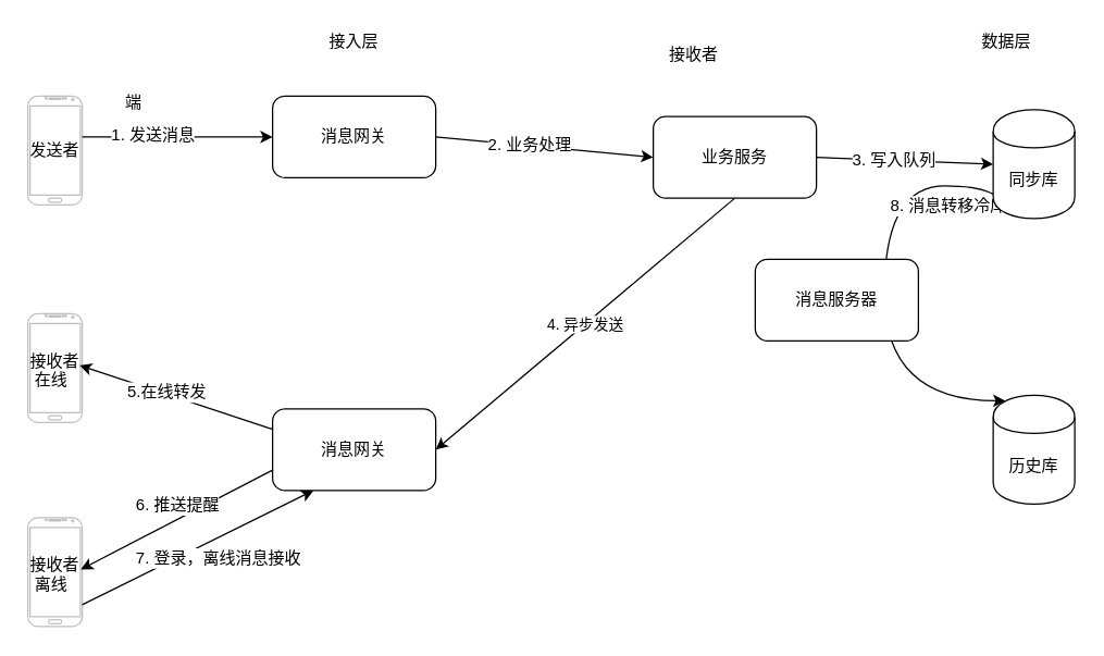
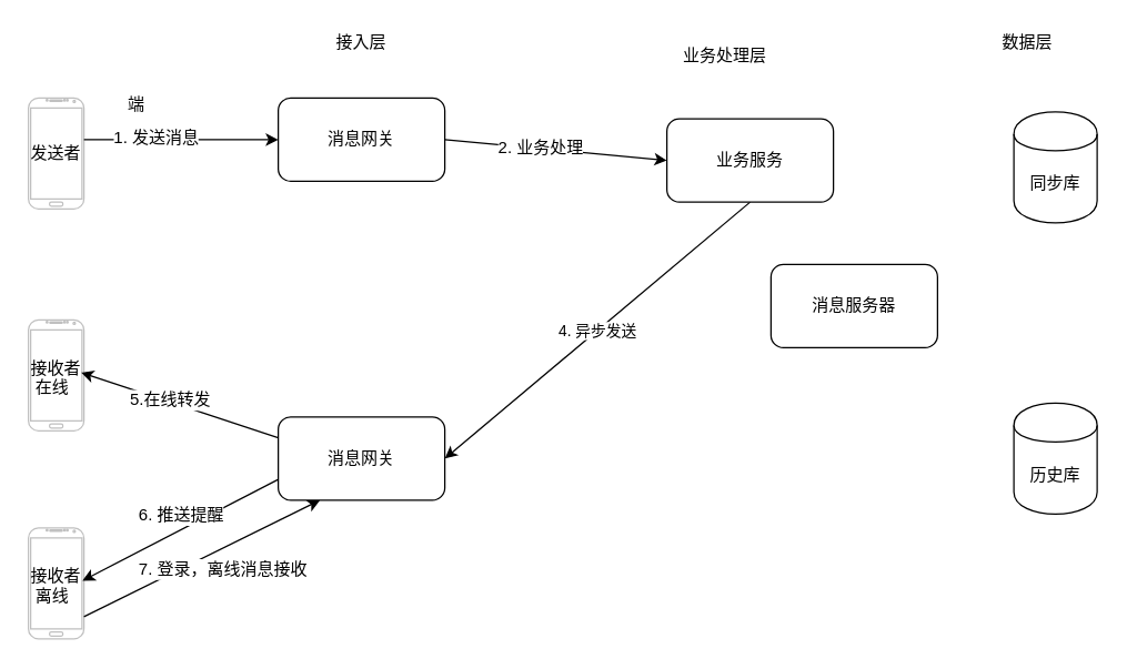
- <mxCell id="23" value="接收者" style="text;html=1;resizable=0;points=[];autosize=1;align=left;verticalAlign=top;spacingTop=-4;" parent="1" vertex="1"><mxGeometry x="490" y="30" width="80" height="20" as="geometry" /></mxCell>
+ <mxCell id="23" value="业务处理层" style="text;html=1;resizable=0;points=[];autosize=1;align=left;verticalAlign=top;spacingTop=-4;" parent="1" vertex="1"><mxGeometry x="490" y="30" width="80" height="20" as="geometry" /></mxCell>
- <mxCell id="19" style="edgeStyle=none;rounded=0;orthogonalLoop=1;jettySize=auto;html=1;exitX=1;exitY=0.5;exitDx=0;exitDy=0;entryX=0;entryY=0.5;entryDx=0;entryDy=0;startArrow=none;startFill=0;endArrow=classic;endFill=1;" parent="1" source="22" target="26" edge="1"><mxGeometry relative="1" as="geometry" /></mxCell>
- <mxCell id="20" value="3. 写入队列" style="text;html=1;resizable=0;points=[];align=center;verticalAlign=middle;labelBackgroundColor=#ffffff;" parent="19" vertex="1" connectable="0"><mxGeometry x="-0.314" y="-1" relative="1" as="geometry"><mxPoint x="12" y="-1" as="offset" /></mxGeometry></mxCell>
- <mxCell id="24" style="edgeStyle=orthogonalEdgeStyle;curved=1;rounded=0;orthogonalLoop=1;jettySize=auto;html=1;exitX=0.15;exitY=0.95;exitDx=0;exitDy=0;exitPerimeter=0;entryX=0.15;entryY=0.05;entryDx=0;entryDy=0;entryPerimeter=0;startArrow=none;startFill=0;endArrow=classic;endFill=1;" parent="1" source="26" target="27" edge="1"><mxGeometry relative="1" as="geometry"><Array as="points"><mxPoint x="650" y="136" /><mxPoint x="650" y="294" /></Array></mxGeometry></mxCell>
- <mxCell id="25" value="8. 消息转移冷库" style="text;html=1;resizable=0;points=[];align=center;verticalAlign=middle;labelBackgroundColor=#ffffff;" parent="24" vertex="1" connectable="0"><mxGeometry x="-0.643" y="12" relative="1" as="geometry"><mxPoint x="1" y="2" as="offset" /></mxGeometry></mxCell>
